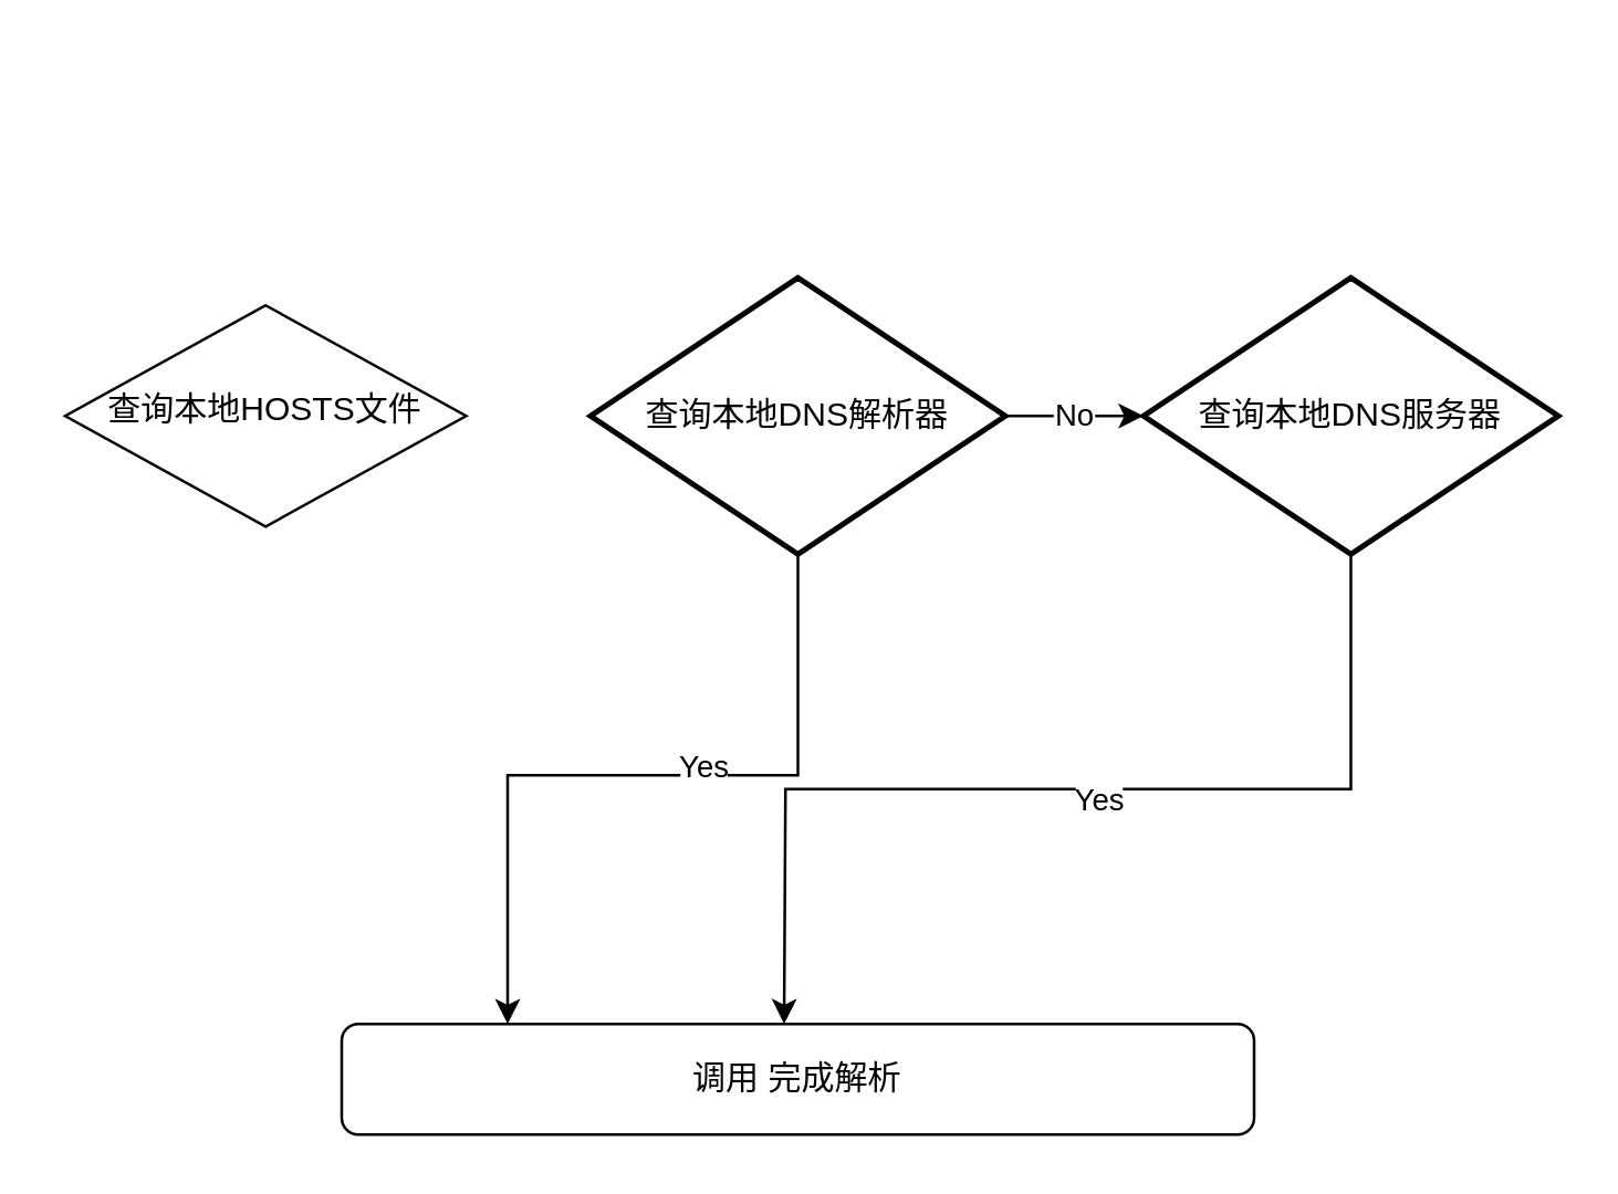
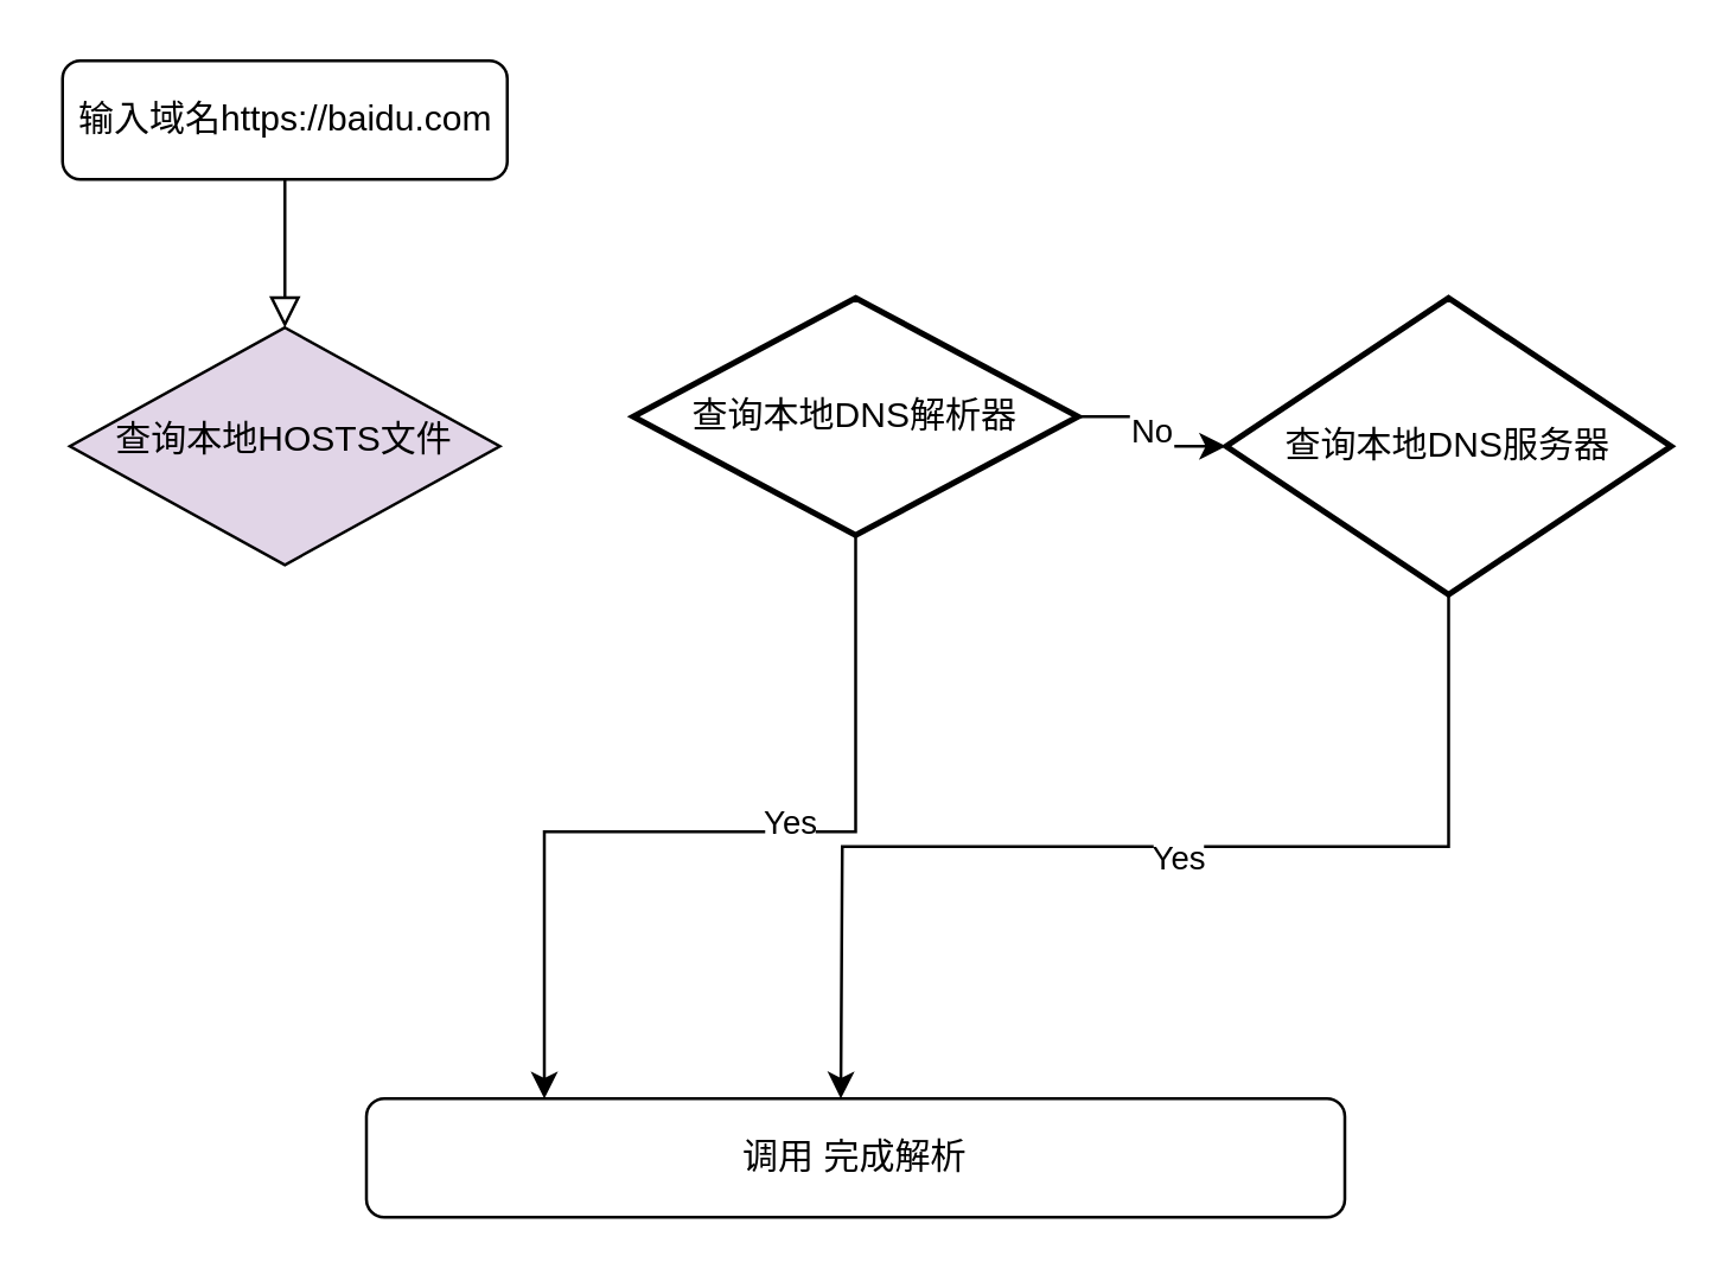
+ <mxCell id="3" value="输入域名https://baidu.com" style="rounded=1;whiteSpace=wrap;html=1;fontSize=12;glass=0;strokeWidth=1;shadow=0;" parent="1" vertex="1"><mxGeometry x="20.5" y="20" width="150" height="40" as="geometry" /></mxCell>
+ <mxCell id="2" value="" style="rounded=0;html=1;jettySize=auto;orthogonalLoop=1;fontSize=11;endArrow=block;endFill=0;endSize=8;strokeWidth=1;shadow=0;labelBackgroundColor=none;edgeStyle=orthogonalEdgeStyle;" parent="1" source="3" target="4" edge="1"><mxGeometry relative="1" as="geometry" /></mxCell>
- <mxCell id="4" value="查询本地HOSTS文件" style="rhombus;whiteSpace=wrap;html=1;shadow=0;fontFamily=Helvetica;fontSize=12;align=center;strokeWidth=1;spacing=6;spacingTop=-4;" parent="1" vertex="1"><mxGeometry x="23" y="110" width="145" height="80" as="geometry" /></mxCell>
+ <mxCell id="4" value="查询本地HOSTS文件" style="rhombus;whiteSpace=wrap;html=1;shadow=0;fontFamily=Helvetica;fontSize=12;align=center;strokeWidth=1;spacing=6;spacingTop=-4;fillColor=#e1d5e7;" parent="1" vertex="1"><mxGeometry x="23" y="110" width="145" height="80" as="geometry" /></mxCell>
- <mxCell id="9" value="查询本地DNS解析器" style="strokeWidth=2;html=1;shape=mxgraph.flowchart.decision;whiteSpace=wrap;" vertex="1" parent="1"><mxGeometry x="213" y="100" width="150" height="100" as="geometry" /></mxCell>
+ <mxCell id="9" value="查询本地DNS解析器" style="strokeWidth=2;html=1;shape=mxgraph.flowchart.decision;whiteSpace=wrap;" vertex="1" parent="1"><mxGeometry x="213" y="100" width="150" height="80" as="geometry" /></mxCell>
